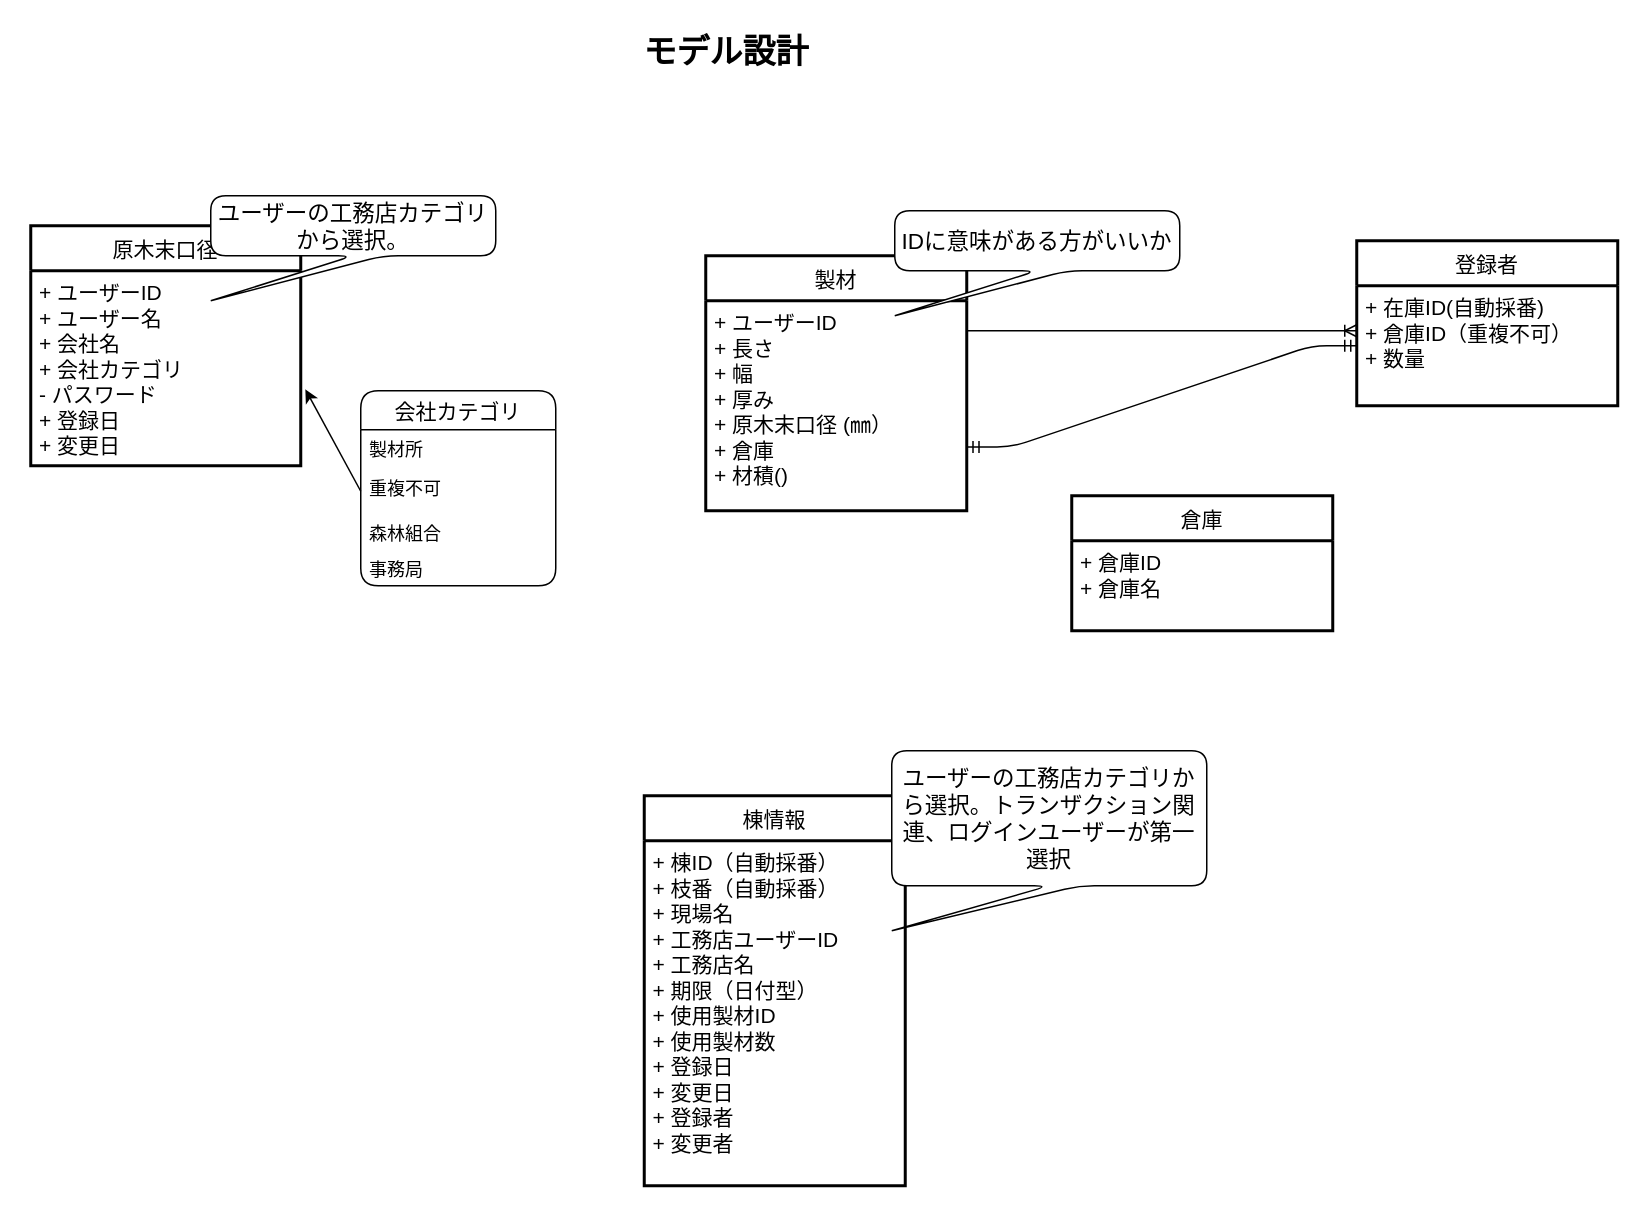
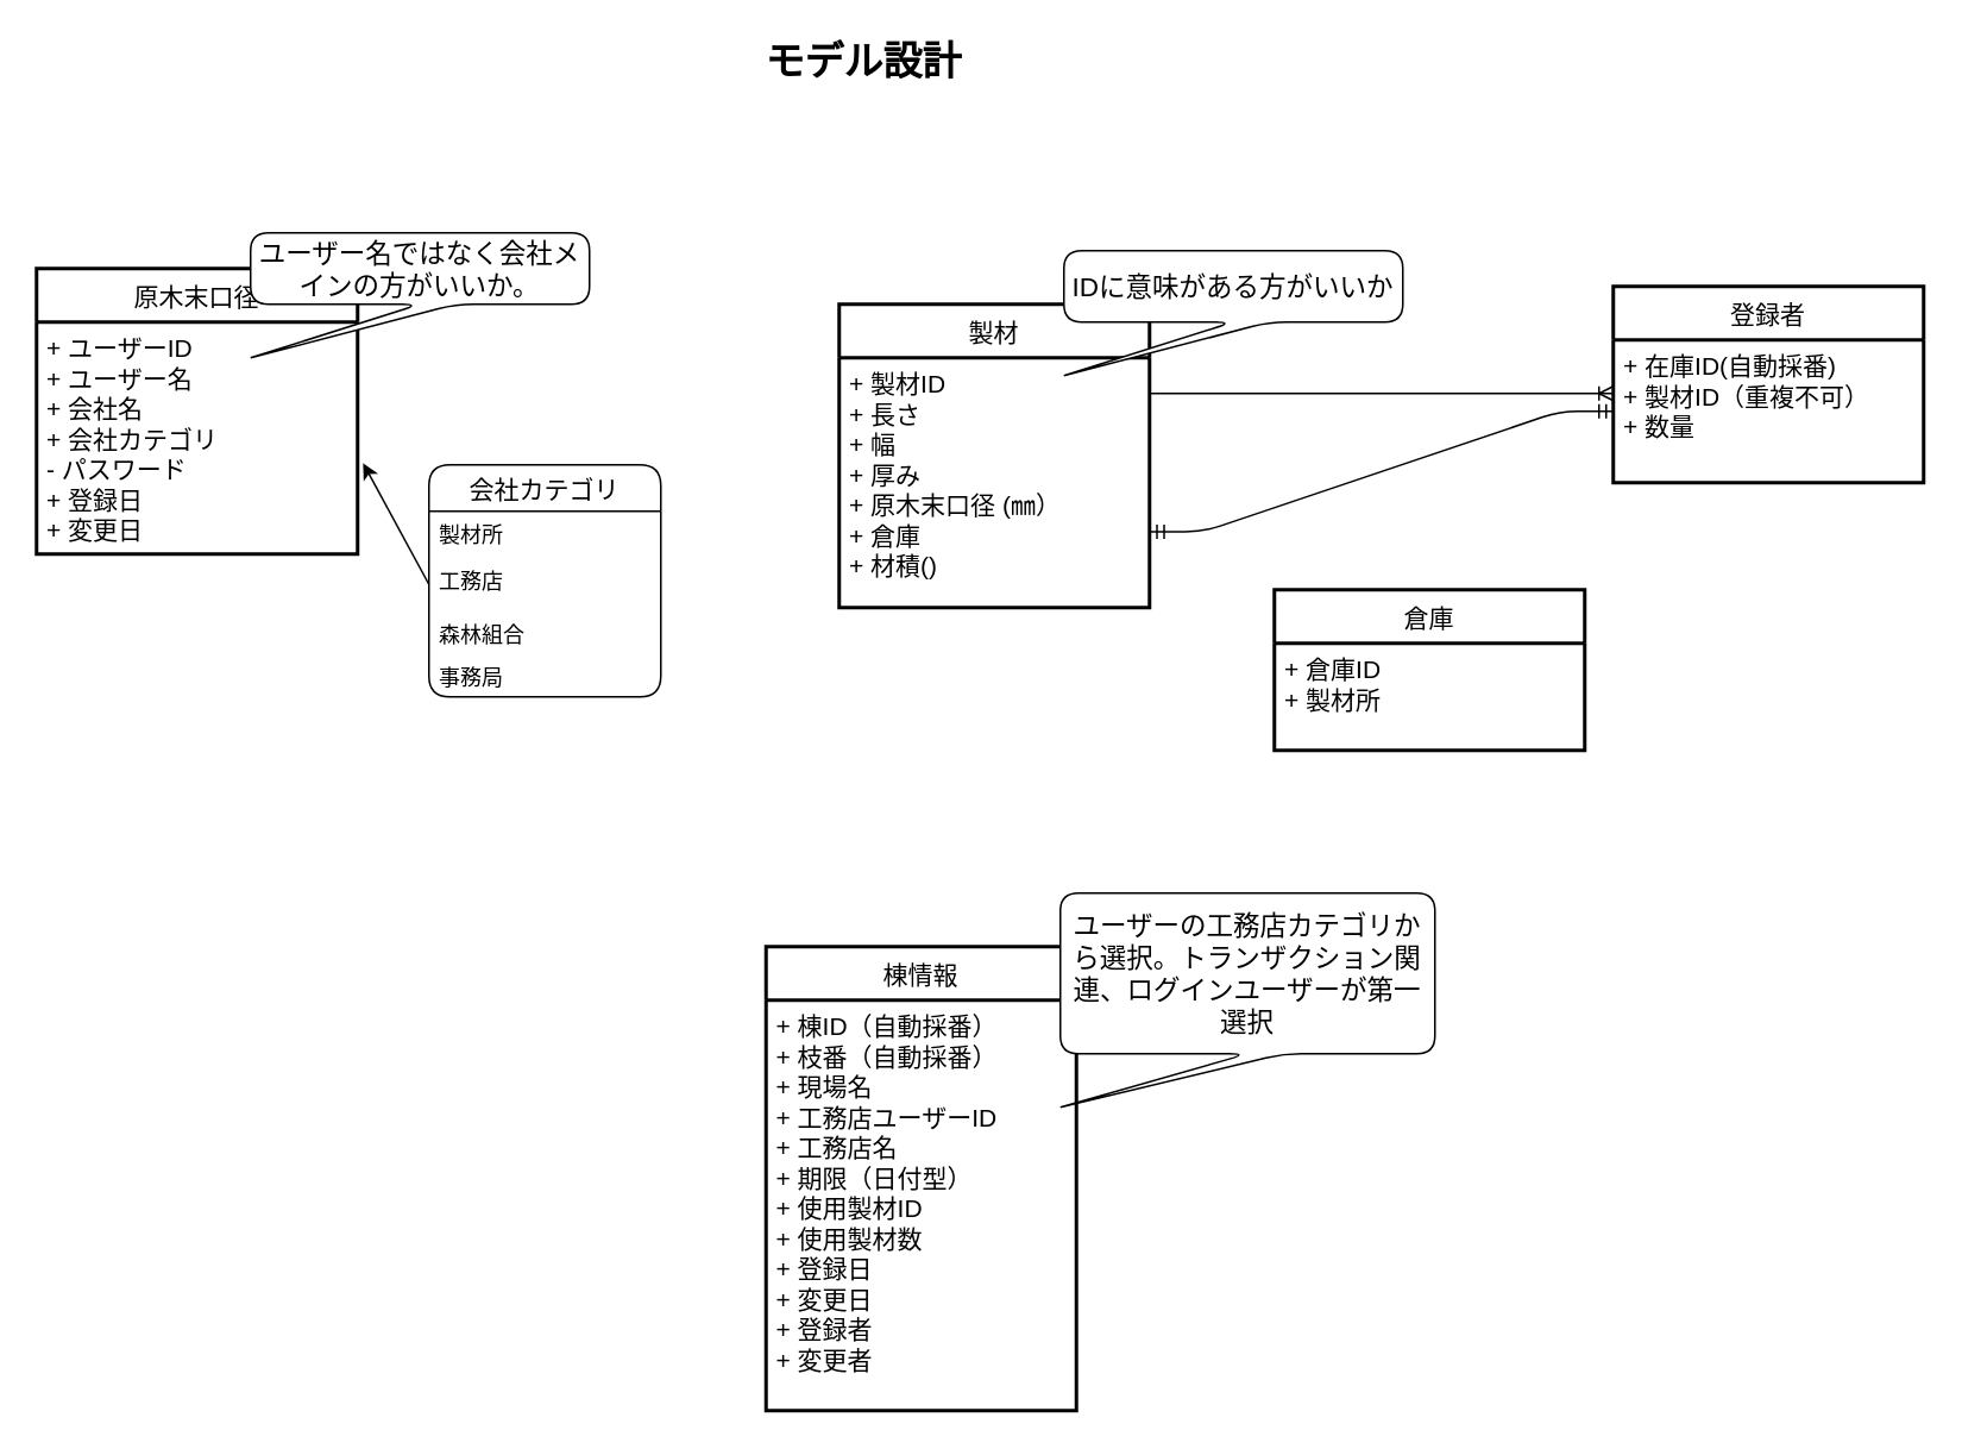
- <mxCell id="13" value="ユーザーの工務店カテゴリから選択。" style="shape=callout;whiteSpace=wrap;html=1;perimeter=calloutPerimeter;rounded=1;fontSize=15;position2=0;" parent="1" vertex="1"><mxGeometry x="140" y="130" width="190" height="70" as="geometry" /></mxCell>
+ <mxCell id="13" value="ユーザー名ではなく会社メインの方がいいか。" style="shape=callout;whiteSpace=wrap;html=1;perimeter=calloutPerimeter;rounded=1;fontSize=15;position2=0;" parent="1" vertex="1"><mxGeometry x="140" y="130" width="190" height="70" as="geometry" /></mxCell>
- <mxCell id="23" value="+ 在庫ID(自動採番)&#10;+ 倉庫ID（重複不可）&#10;+ 数量" style="align=left;strokeColor=none;fillColor=none;spacingLeft=4;fontSize=14;verticalAlign=top;resizable=0;rotatable=0;part=1;" vertex="1" parent="22"><mxGeometry y="30" width="174" height="80" as="geometry" /></mxCell>
+ <mxCell id="23" value="+ 在庫ID(自動採番)&#10;+ 製材ID（重複不可）&#10;+ 数量" style="align=left;strokeColor=none;fillColor=none;spacingLeft=4;fontSize=14;verticalAlign=top;resizable=0;rotatable=0;part=1;" vertex="1" parent="22"><mxGeometry y="30" width="174" height="80" as="geometry" /></mxCell>
- <mxCell id="5" value="+ ユーザーID&#10;+ 長さ&#10;+ 幅&#10;+ 厚み&#10;+ 原木末口径 (㎜）&#10;+ 倉庫&#10;+ 材積()" style="align=left;strokeColor=none;fillColor=none;spacingLeft=4;fontSize=14;verticalAlign=top;resizable=0;rotatable=0;part=1;" parent="4" vertex="1"><mxGeometry y="30" width="174" height="140" as="geometry" /></mxCell>
+ <mxCell id="5" value="+ 製材ID&#10;+ 長さ&#10;+ 幅&#10;+ 厚み&#10;+ 原木末口径 (㎜）&#10;+ 倉庫&#10;+ 材積()" style="align=left;strokeColor=none;fillColor=none;spacingLeft=4;fontSize=14;verticalAlign=top;resizable=0;rotatable=0;part=1;" parent="4" vertex="1"><mxGeometry y="30" width="174" height="140" as="geometry" /></mxCell>
- <mxCell id="9" value="重複不可  " style="text;strokeColor=none;fillColor=none;spacingLeft=4;spacingRight=4;overflow=hidden;rotatable=0;points=[[0,0.5],[1,0.5]];portConstraint=eastwest;fontSize=12;rounded=1;" parent="7" vertex="1"><mxGeometry y="52" width="130" height="30" as="geometry" /></mxCell>
+ <mxCell id="9" value="工務店  " style="text;strokeColor=none;fillColor=none;spacingLeft=4;spacingRight=4;overflow=hidden;rotatable=0;points=[[0,0.5],[1,0.5]];portConstraint=eastwest;fontSize=12;rounded=1;" parent="7" vertex="1"><mxGeometry y="52" width="130" height="30" as="geometry" /></mxCell>
- <mxCell id="19" value="+ 倉庫ID&#10;+ 倉庫名&#10;" style="align=left;strokeColor=none;fillColor=none;spacingLeft=4;fontSize=14;verticalAlign=top;resizable=0;rotatable=0;part=1;" parent="18" vertex="1"><mxGeometry y="30" width="174" height="60" as="geometry" /></mxCell>
+ <mxCell id="19" value="+ 倉庫ID&#10;+ 製材所&#10;" style="align=left;strokeColor=none;fillColor=none;spacingLeft=4;fontSize=14;verticalAlign=top;resizable=0;rotatable=0;part=1;" parent="18" vertex="1"><mxGeometry y="30" width="174" height="60" as="geometry" /></mxCell>
